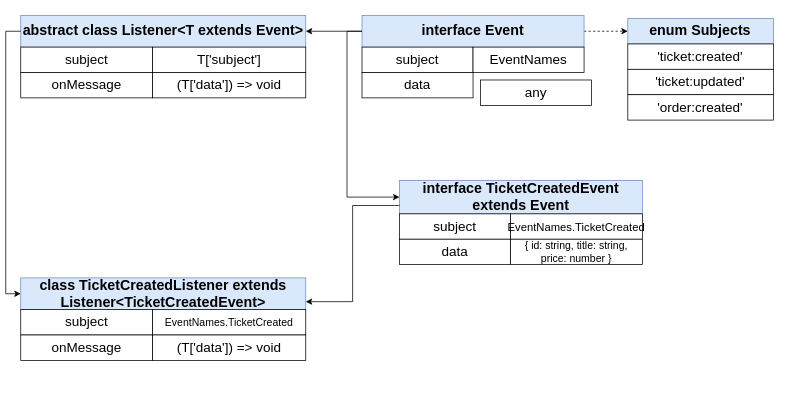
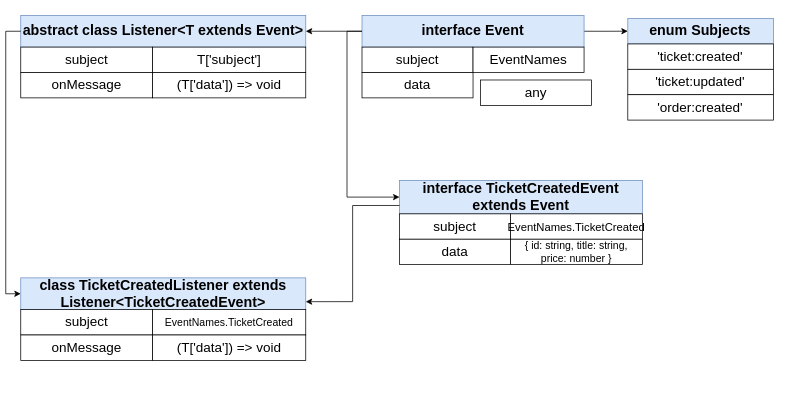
- <mxCell id="8" style="edgeStyle=orthogonalEdgeStyle;rounded=0;orthogonalLoop=1;jettySize=auto;html=1;exitX=1;exitY=0.5;exitDx=0;exitDy=0;fontSize=14;movable=0;resizable=0;rotatable=0;deletable=0;editable=0;connectable=0;dashed=1;" parent="3" source="9" target="4" edge="1"><mxGeometry relative="1" as="geometry" /></mxCell>
+ <mxCell id="8" style="edgeStyle=orthogonalEdgeStyle;rounded=0;orthogonalLoop=1;jettySize=auto;html=1;exitX=1;exitY=0.5;exitDx=0;exitDy=0;fontSize=14;movable=0;resizable=0;rotatable=0;deletable=0;editable=0;connectable=0;" parent="3" source="9" target="4" edge="1"><mxGeometry relative="1" as="geometry" /></mxCell>
